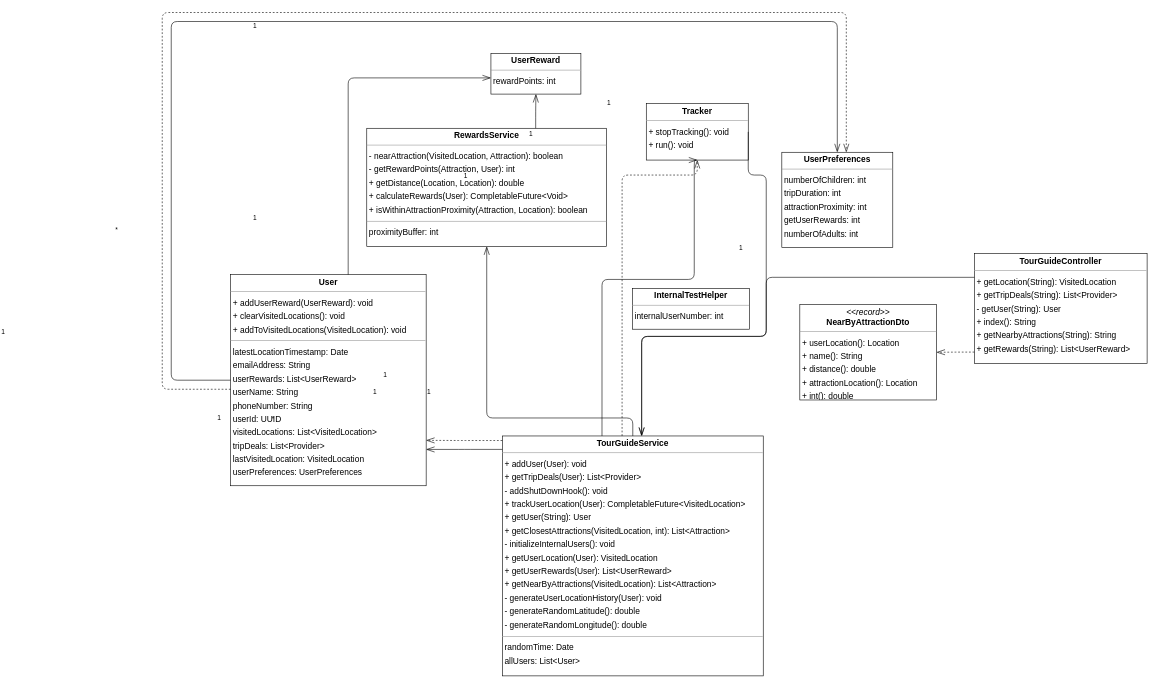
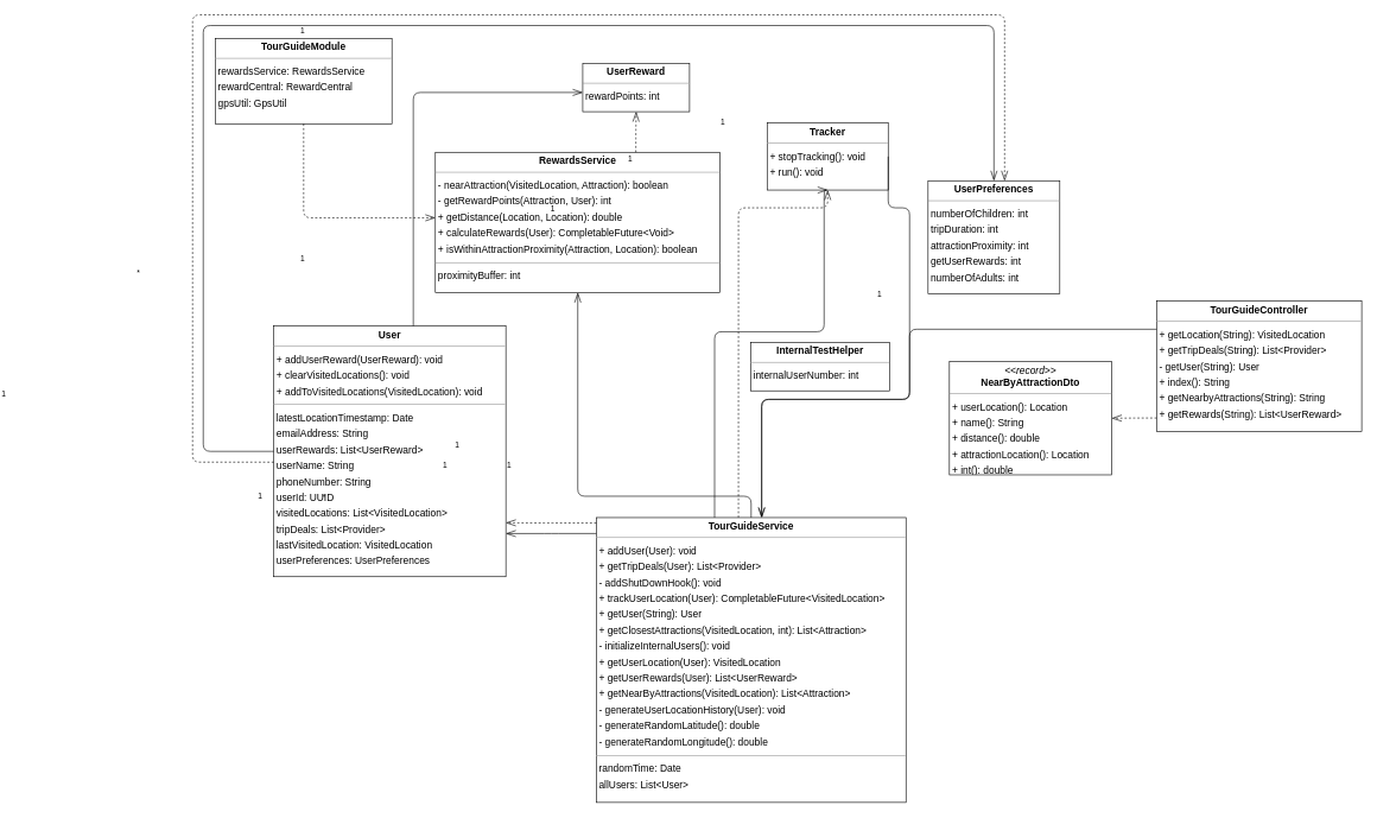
+ <mxCell id="6" value="&lt;p style=&quot;margin:0px;margin-top:4px;text-align:center;&quot;&gt;&lt;b&gt;TourGuideModule&lt;/b&gt;&lt;/p&gt;&lt;hr size=&quot;1&quot;/&gt;&lt;p style=&quot;margin:0 0 0 4px;line-height:1.6;&quot;&gt; rewardsService: RewardsService&lt;br/&gt; rewardCentral: RewardCentral&lt;br/&gt; gpsUtil: GpsUtil&lt;/p&gt;" style="verticalAlign=top;align=left;overflow=fill;fontSize=14;fontFamily=Helvetica;html=1;rounded=0;shadow=0;comic=0;labelBackgroundColor=none;strokeWidth=1;" vertex="1" parent="1"><mxGeometry x="52" y="53" width="248" height="120" as="geometry" /></mxCell>
- <mxCell id="12" value="" style="html=1;rounded=1;edgeStyle=orthogonalEdgeStyle;dashed=0;startArrow=none;endArrow=openThin;endSize=12;exitX=0.704;exitY=0.000;exitDx=0;exitDy=0;entryX=0.500;entryY=1.000;entryDx=0;entryDy=0;labelBackgroundColor=none;fontColor=default;" edge="1" parent="1" source="4" target="11"><mxGeometry width="50" height="50" relative="1" as="geometry"><Array as="points" /></mxGeometry></mxCell>
+ <mxCell id="12" value="" style="html=1;rounded=1;edgeStyle=orthogonalEdgeStyle;dashed=1;startArrow=none;endArrow=openThin;endSize=12;exitX=0.704;exitY=0.000;exitDx=0;exitDy=0;entryX=0.500;entryY=1.000;entryDx=0;entryDy=0;labelBackgroundColor=none;fontColor=default;" edge="1" parent="1" source="4" target="11"><mxGeometry width="50" height="50" relative="1" as="geometry"><Array as="points" /></mxGeometry></mxCell>
+ <mxCell id="17" value="" style="html=1;rounded=1;edgeStyle=orthogonalEdgeStyle;dashed=1;startArrow=none;endArrow=openThin;endSize=12;exitX=0.500;exitY=1.000;exitDx=0;exitDy=0;labelBackgroundColor=none;fontColor=default;" edge="1" parent="1" source="6" target="4"><mxGeometry width="50" height="50" relative="1" as="geometry"><Array as="points"><mxPoint x="176" y="305" /></Array></mxGeometry></mxCell>
